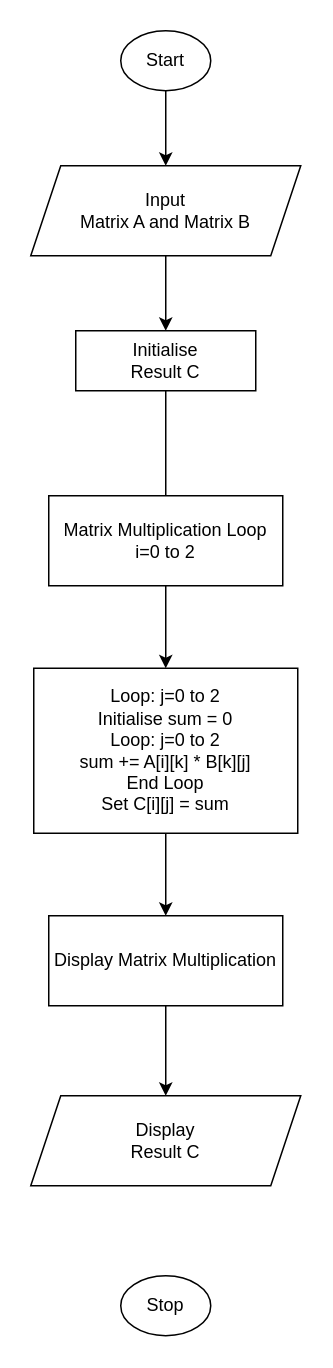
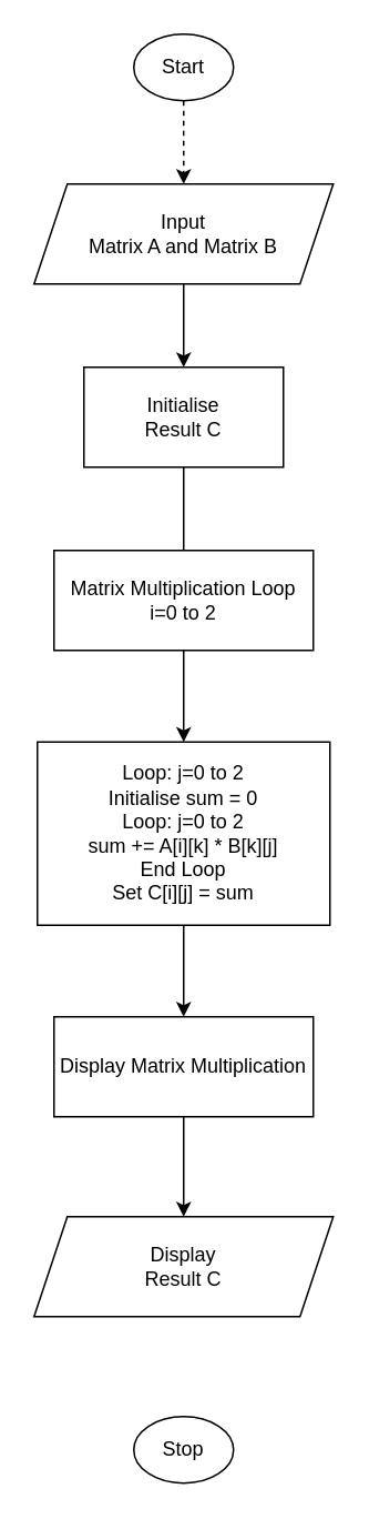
- <mxCell id="2" style="edgeStyle=orthogonalEdgeStyle;rounded=0;orthogonalLoop=1;jettySize=auto;html=1;entryX=0.5;entryY=0;entryDx=0;entryDy=0;" edge="1" parent="1" source="3" target="5"><mxGeometry relative="1" as="geometry" /></mxCell>
+ <mxCell id="2" style="edgeStyle=orthogonalEdgeStyle;rounded=0;orthogonalLoop=1;jettySize=auto;html=1;entryX=0.5;entryY=0;entryDx=0;entryDy=0;dashed=1;" edge="1" parent="1" source="3" target="5"><mxGeometry relative="1" as="geometry" /></mxCell>
- <mxCell id="7" value="Initialise&lt;br&gt;Result C" style="rounded=0;whiteSpace=wrap;html=1;" vertex="1" parent="1"><mxGeometry x="50" y="220" width="120" height="40" as="geometry" /></mxCell>
+ <mxCell id="7" value="Initialise&lt;br&gt;Result C" style="rounded=0;whiteSpace=wrap;html=1;" vertex="1" parent="1"><mxGeometry x="50" y="220" width="120" height="60" as="geometry" /></mxCell>
